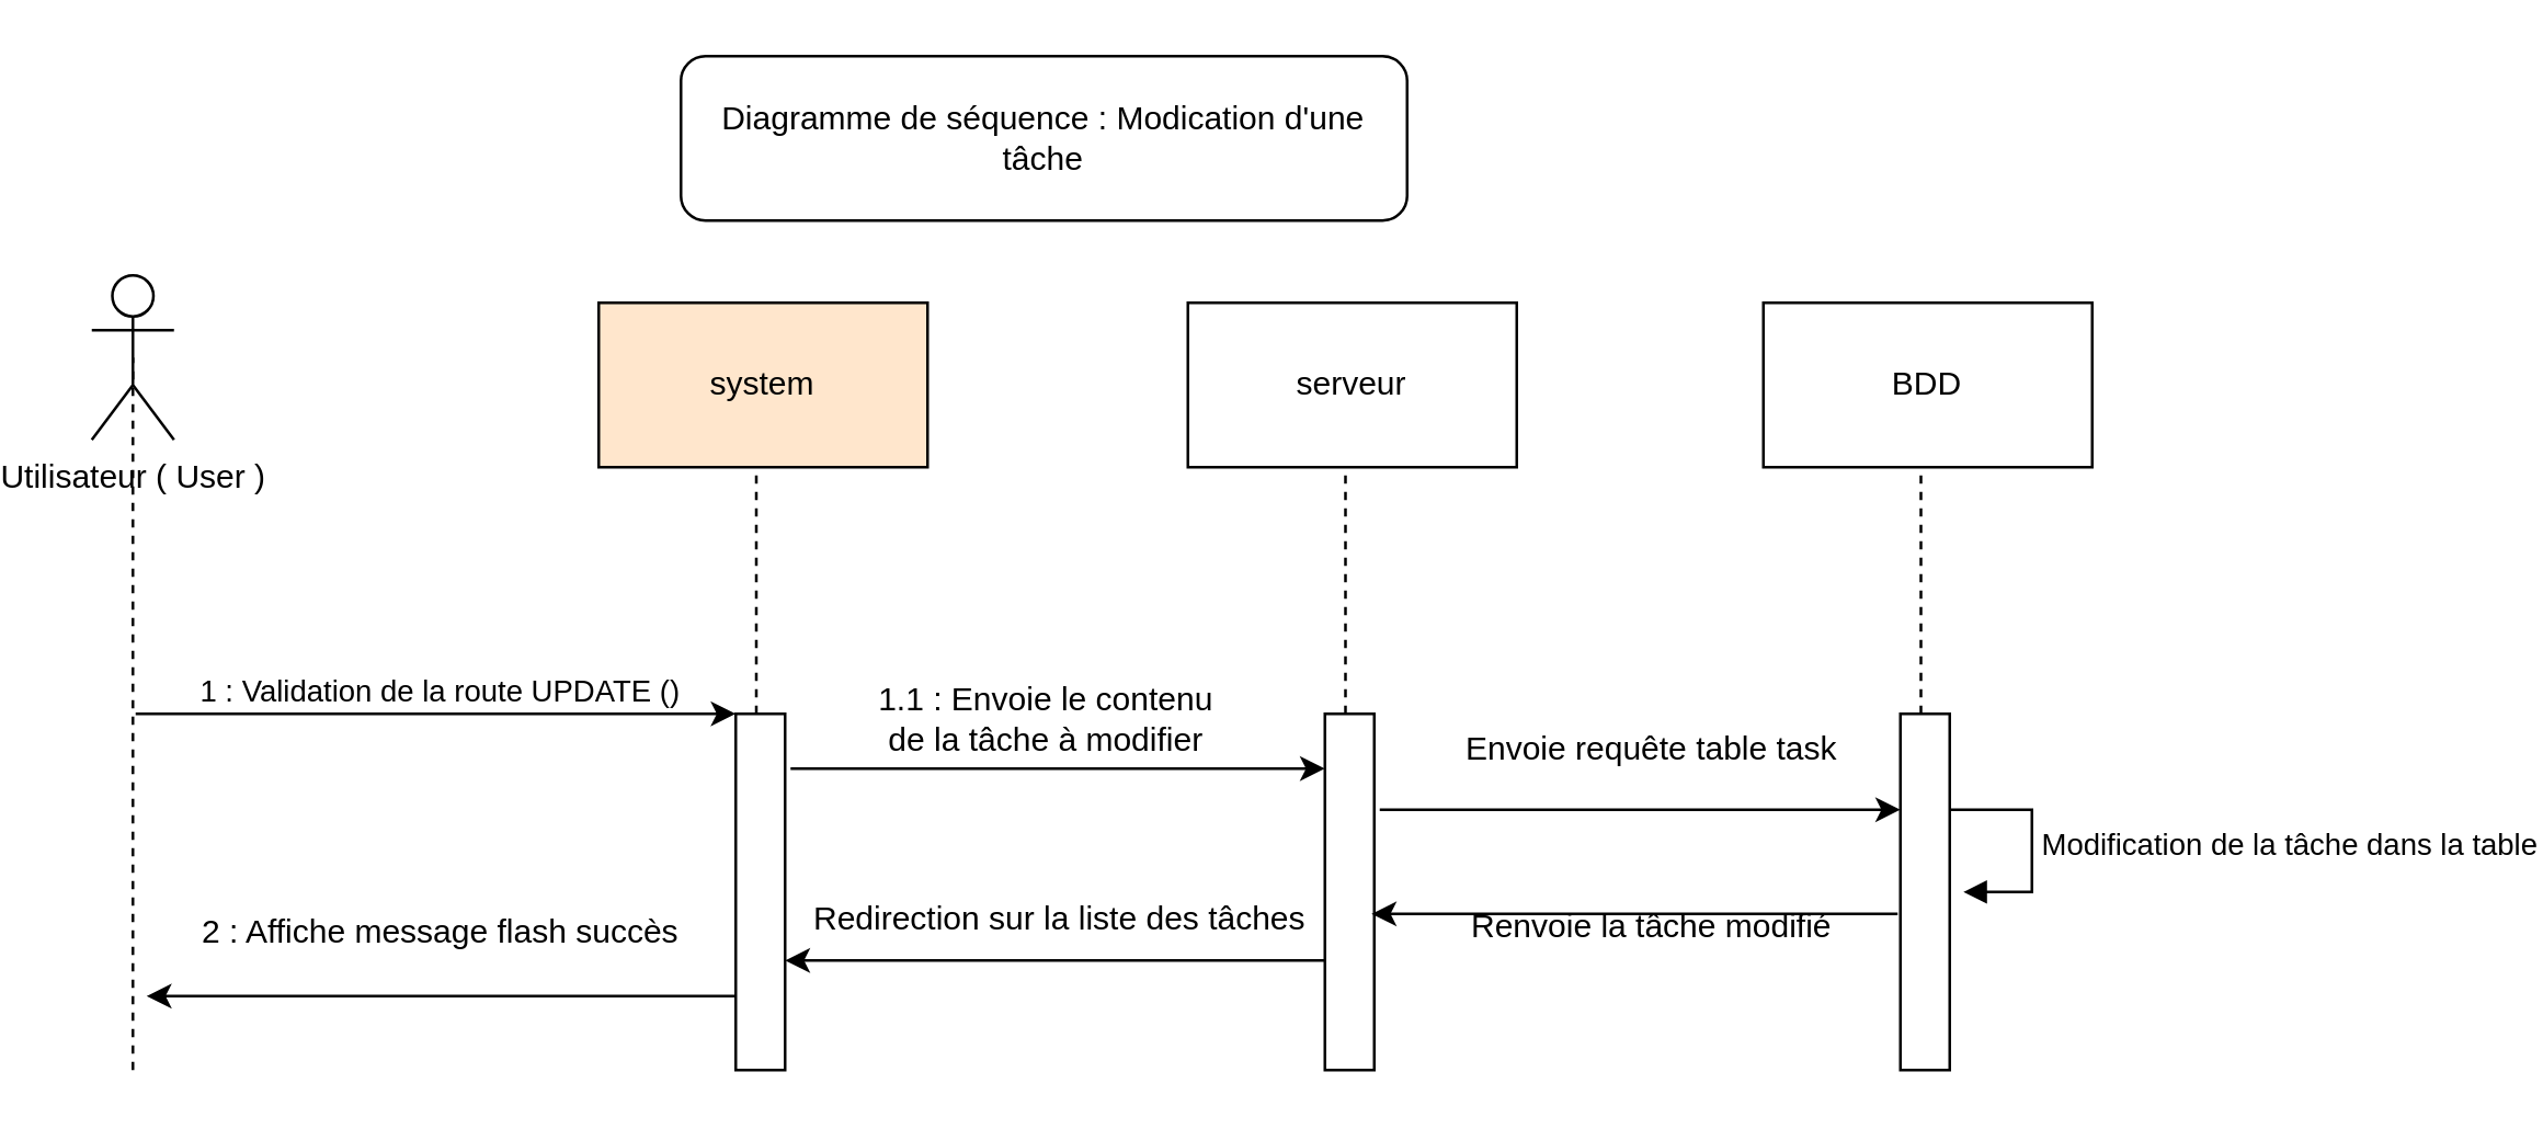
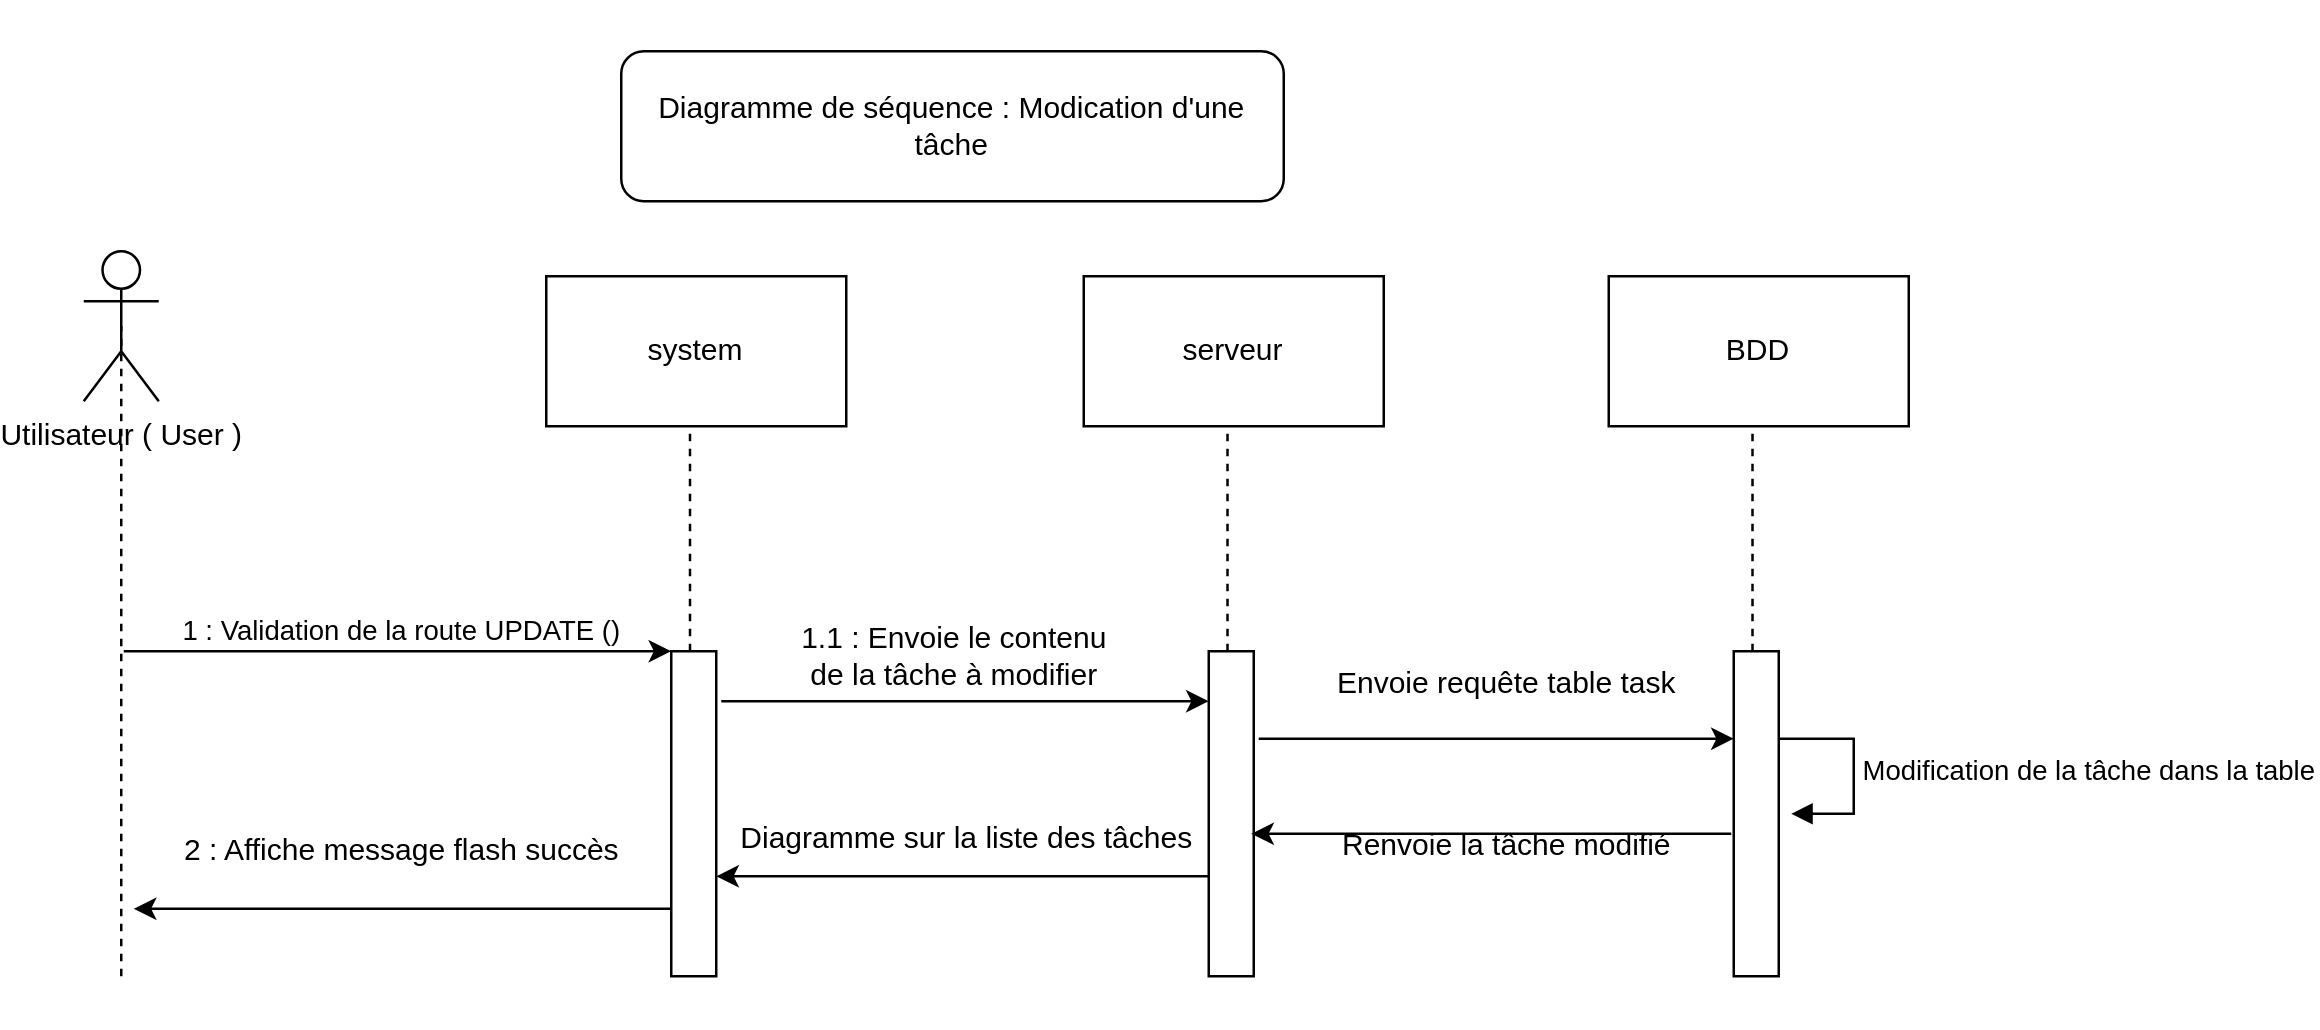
- <mxCell id="4" value="system" style="rounded=0;whiteSpace=wrap;html=1;fillColor=#ffe6cc;" vertex="1" parent="1"><mxGeometry x="205" y="110" width="120" height="60" as="geometry" /></mxCell>
+ <mxCell id="4" value="system" style="rounded=0;whiteSpace=wrap;html=1;" vertex="1" parent="1"><mxGeometry x="205" y="110" width="120" height="60" as="geometry" /></mxCell>
- <mxCell id="25" value="Redirection sur la liste des tâches" style="text;html=1;align=center;verticalAlign=middle;resizable=0;points=[];autosize=1;strokeColor=none;fillColor=none;" vertex="1" parent="1"><mxGeometry x="273" y="320" width="200" height="30" as="geometry" /></mxCell>
+ <mxCell id="25" value="Diagramme sur la liste des tâches" style="text;html=1;align=center;verticalAlign=middle;resizable=0;points=[];autosize=1;strokeColor=none;fillColor=none;" vertex="1" parent="1"><mxGeometry x="273" y="320" width="200" height="30" as="geometry" /></mxCell>
